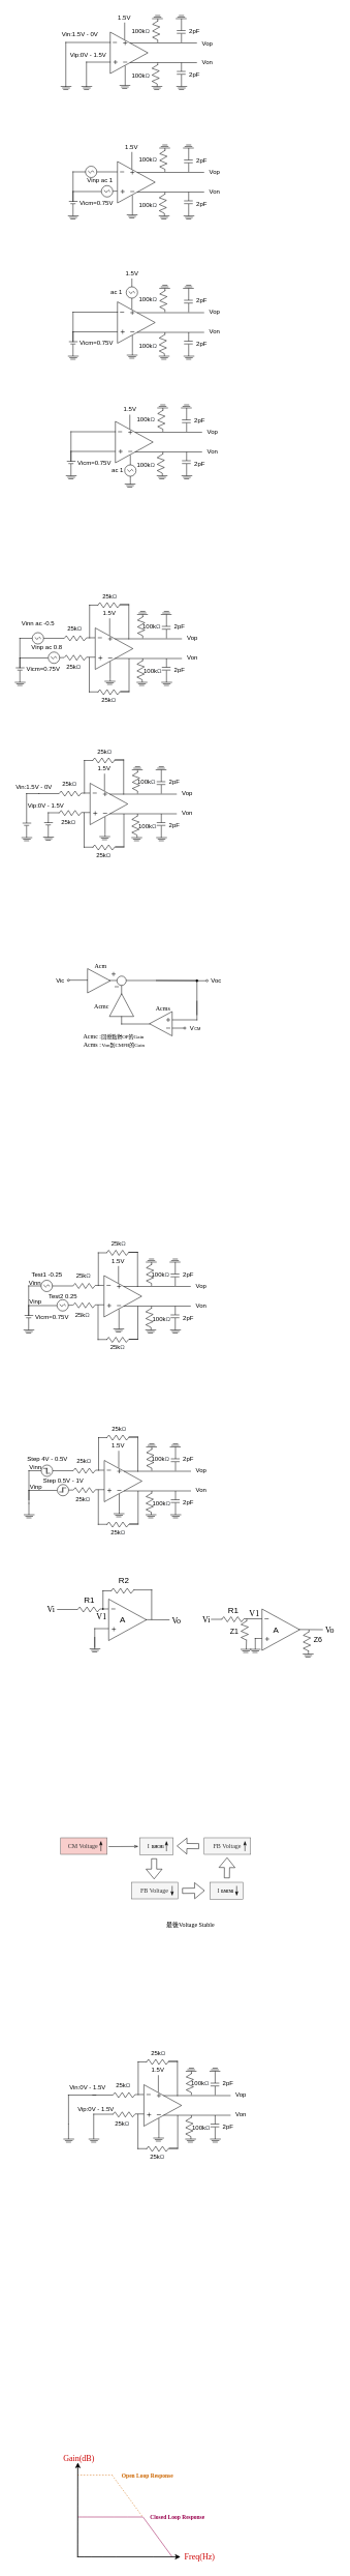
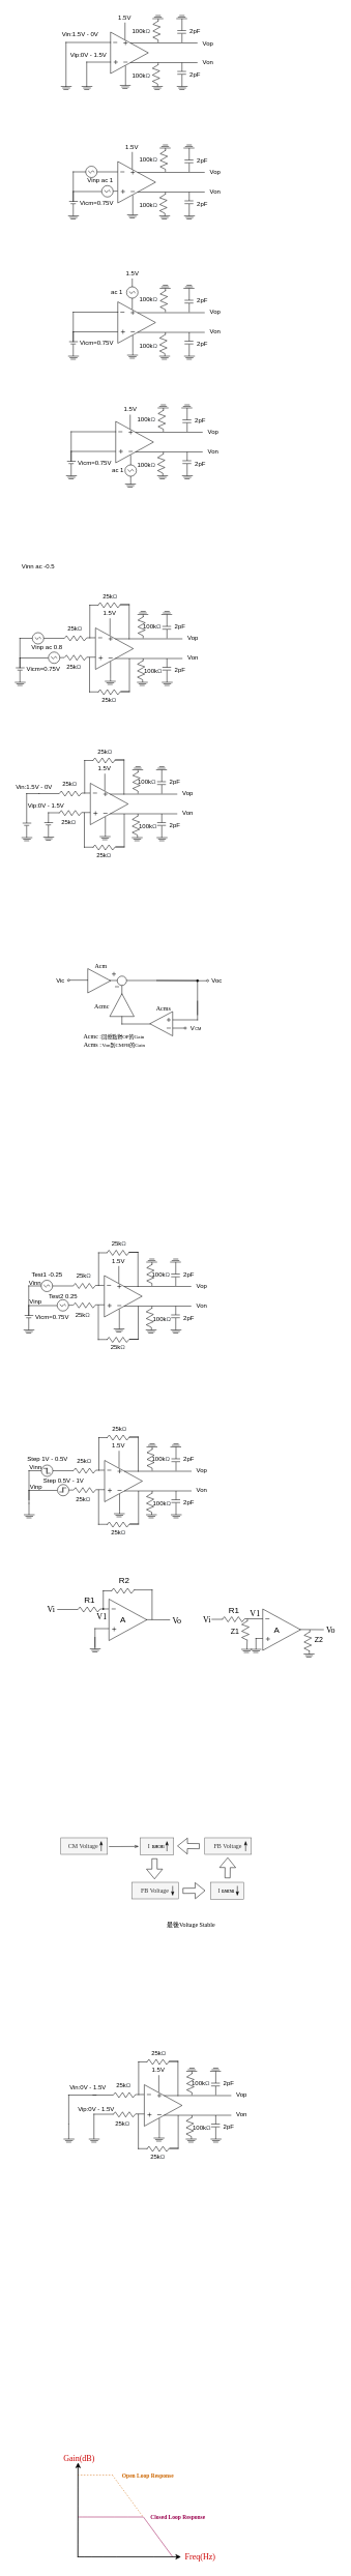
- <mxCell id="304" value="Vinn ac -0.5" style="text;html=1;align=center;verticalAlign=middle;resizable=0;points=[];autosize=1;strokeColor=none;fillColor=none;" parent="1" vertex="1"><mxGeometry x="32" y="1190" width="82" height="26" as="geometry" /></mxCell>
+ <mxCell id="304" value="Vinn ac -0.5" style="text;html=1;align=center;verticalAlign=middle;resizable=0;points=[];autosize=1;strokeColor=none;fillColor=none;" parent="1" vertex="1"><mxGeometry x="32" y="1080" width="82" height="26" as="geometry" /></mxCell>
- <mxCell id="568" value="Step 4V - 0.5V" style="text;html=1;align=center;verticalAlign=middle;resizable=0;points=[];autosize=1;strokeColor=none;fillColor=none;" parent="1" vertex="1"><mxGeometry x="43" y="2805" width="96" height="26" as="geometry" /></mxCell>
+ <mxCell id="568" value="Step 1V - 0.5V" style="text;html=1;align=center;verticalAlign=middle;resizable=0;points=[];autosize=1;strokeColor=none;fillColor=none;" parent="1" vertex="1"><mxGeometry x="43" y="2805" width="96" height="26" as="geometry" /></mxCell>
- <mxCell id="660" value="&lt;font style=&quot;font-size: 14px;&quot;&gt;Z6&lt;/font&gt;" style="text;html=1;align=center;verticalAlign=middle;resizable=0;points=[];autosize=1;strokeColor=none;fillColor=none;" parent="1" vertex="1"><mxGeometry x="598" y="3152" width="34" height="29" as="geometry" /></mxCell>
+ <mxCell id="660" value="&lt;font style=&quot;font-size: 14px;&quot;&gt;Z2&lt;/font&gt;" style="text;html=1;align=center;verticalAlign=middle;resizable=0;points=[];autosize=1;strokeColor=none;fillColor=none;" parent="1" vertex="1"><mxGeometry x="598" y="3152" width="34" height="29" as="geometry" /></mxCell>
- <mxCell id="613" value="&lt;font face=&quot;Cambria Math&quot;&gt;CM Voltage&amp;nbsp;&lt;/font&gt;" style="rounded=0;whiteSpace=wrap;html=1;fillColor=#f8cecc;fontColor=#333333;strokeColor=#666666;" parent="1" vertex="1"><mxGeometry x="117" y="3549" width="90" height="32" as="geometry" /></mxCell>
+ <mxCell id="613" value="&lt;font face=&quot;Cambria Math&quot;&gt;CM Voltage&amp;nbsp;&lt;/font&gt;" style="rounded=0;whiteSpace=wrap;html=1;fillColor=#f5f5f5;fontColor=#333333;strokeColor=#666666;" parent="1" vertex="1"><mxGeometry x="117" y="3549" width="90" height="32" as="geometry" /></mxCell>
